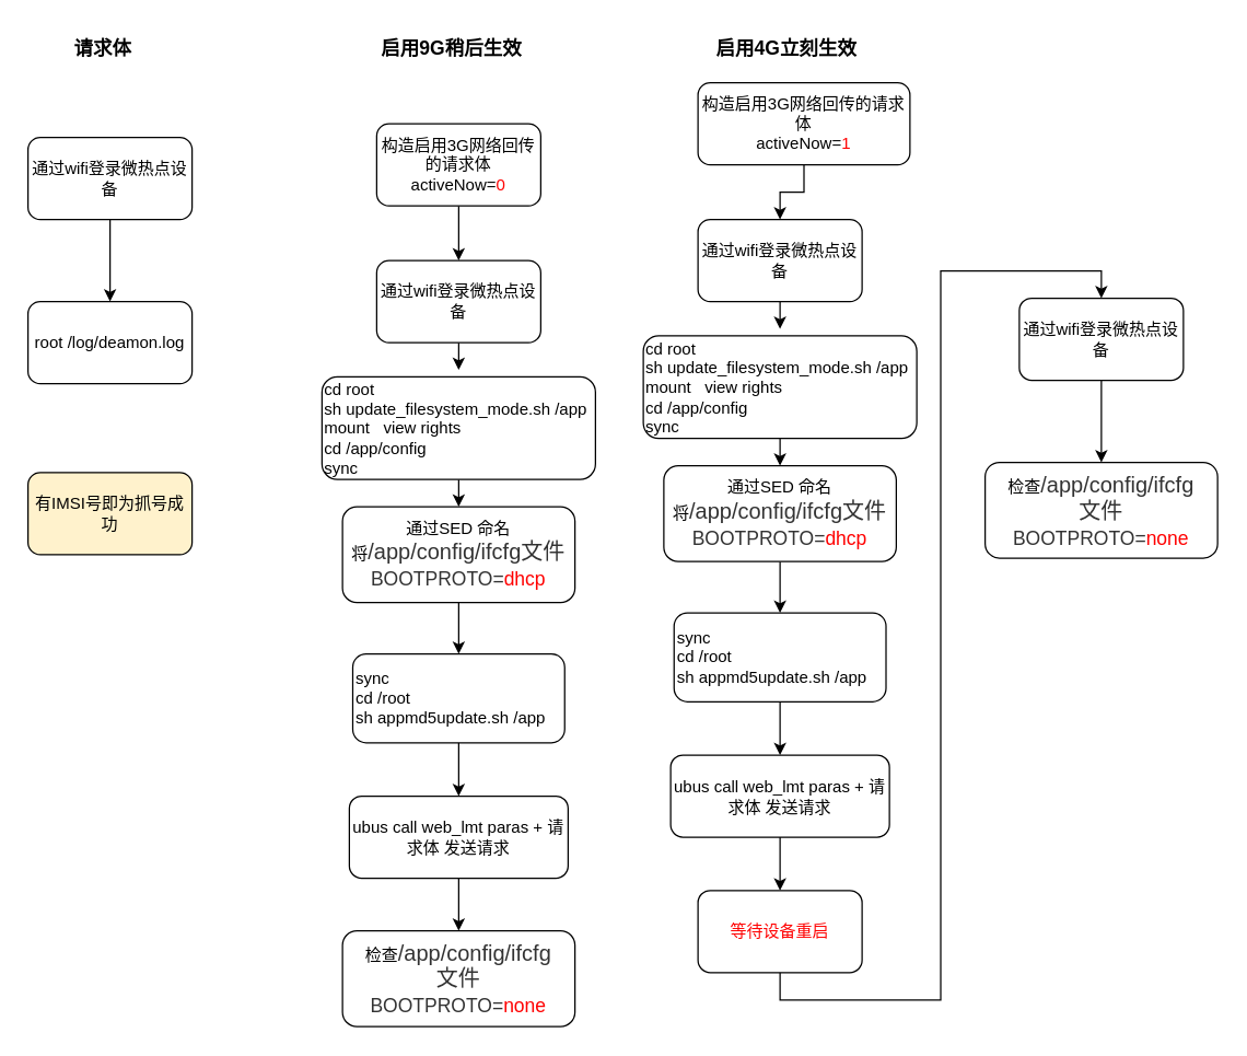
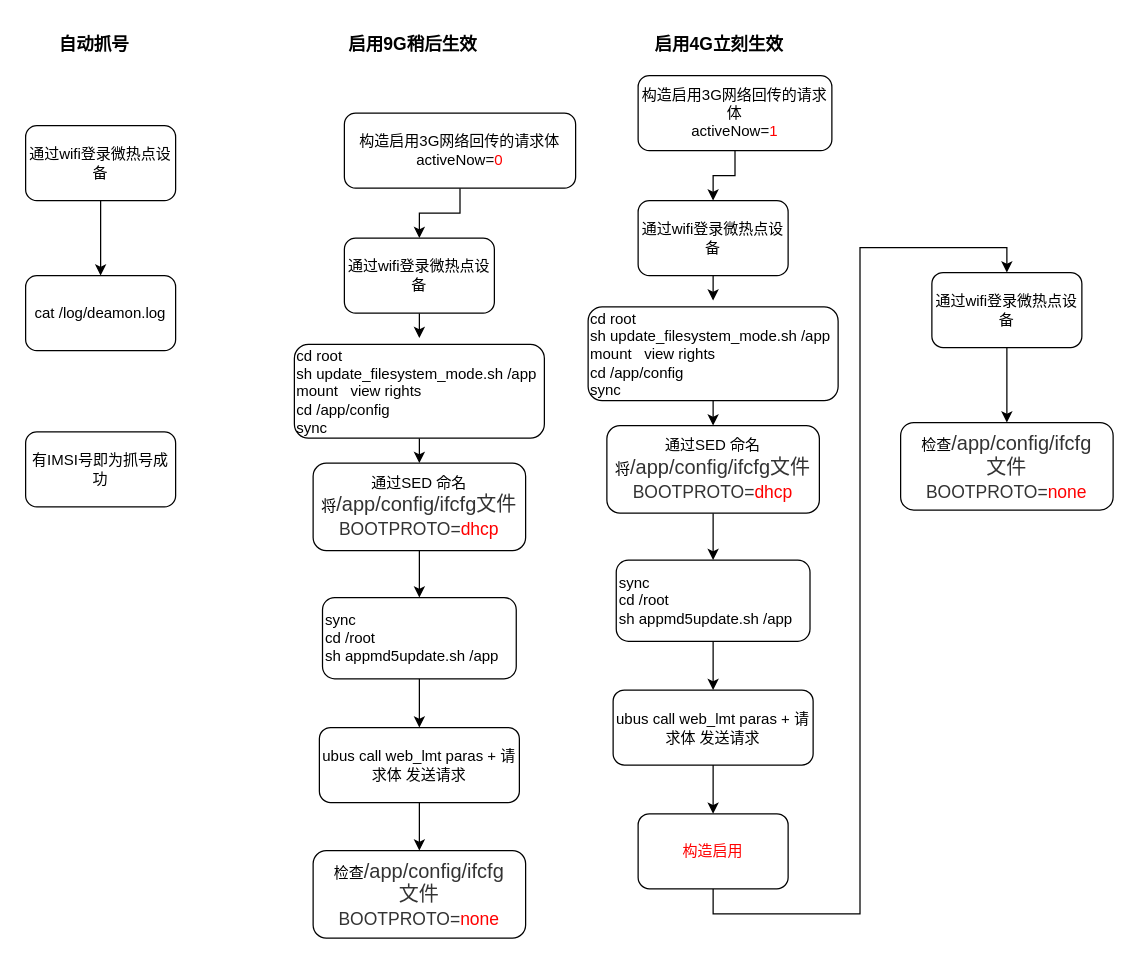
- <mxCell id="19" value="&lt;span style=&quot;font-size: 14px&quot;&gt;&lt;b&gt;请求体&lt;/b&gt;&lt;/span&gt;" style="text;html=1;strokeColor=none;fillColor=none;align=center;verticalAlign=middle;whiteSpace=wrap;rounded=0;" parent="1" vertex="1"><mxGeometry x="20" y="20" width="110" height="30" as="geometry" /></mxCell>
+ <mxCell id="19" value="&lt;span style=&quot;font-size: 14px&quot;&gt;&lt;b&gt;自动抓号&lt;/b&gt;&lt;/span&gt;" style="text;html=1;strokeColor=none;fillColor=none;align=center;verticalAlign=middle;whiteSpace=wrap;rounded=0;" parent="1" vertex="1"><mxGeometry x="20" y="20" width="110" height="30" as="geometry" /></mxCell>
- <mxCell id="3" value="构造启用3G网络回传的请求体&lt;br&gt;activeNow=&lt;font color=&quot;#ff0000&quot;&gt;0&lt;/font&gt;" style="rounded=1;whiteSpace=wrap;html=1;" parent="1" vertex="1"><mxGeometry x="275" y="90" width="120" height="60" as="geometry" /></mxCell>
+ <mxCell id="3" value="构造启用3G网络回传的请求体&lt;br&gt;activeNow=&lt;font color=&quot;#ff0000&quot;&gt;0&lt;/font&gt;" style="rounded=1;whiteSpace=wrap;html=1;" parent="1" vertex="1"><mxGeometry x="275" y="90" width="185" height="60" as="geometry" /></mxCell>
- <mxCell id="22" value="root /log/deamon.log" style="rounded=1;whiteSpace=wrap;html=1;" parent="1" vertex="1"><mxGeometry x="20" y="220" width="120" height="60" as="geometry" /></mxCell>
+ <mxCell id="22" value="cat /log/deamon.log" style="rounded=1;whiteSpace=wrap;html=1;" parent="1" vertex="1"><mxGeometry x="20" y="220" width="120" height="60" as="geometry" /></mxCell>
- <mxCell id="23" value="有IMSI号即为抓号成功" style="rounded=1;whiteSpace=wrap;html=1;fillColor=#fff2cc;" parent="1" vertex="1"><mxGeometry x="20" y="345" width="120" height="60" as="geometry" /></mxCell>
+ <mxCell id="23" value="有IMSI号即为抓号成功" style="rounded=1;whiteSpace=wrap;html=1;" parent="1" vertex="1"><mxGeometry x="20" y="345" width="120" height="60" as="geometry" /></mxCell>
- <mxCell id="15" value="&lt;font color=&quot;#ff0000&quot;&gt;等待设备重启&lt;/font&gt;" style="rounded=1;whiteSpace=wrap;html=1;" parent="1" vertex="1"><mxGeometry x="510" y="650.5" width="120" height="60" as="geometry" /></mxCell>
+ <mxCell id="15" value="&lt;font color=&quot;#ff0000&quot;&gt;构造启用&lt;/font&gt;" style="rounded=1;whiteSpace=wrap;html=1;" parent="1" vertex="1"><mxGeometry x="510" y="650.5" width="120" height="60" as="geometry" /></mxCell>
